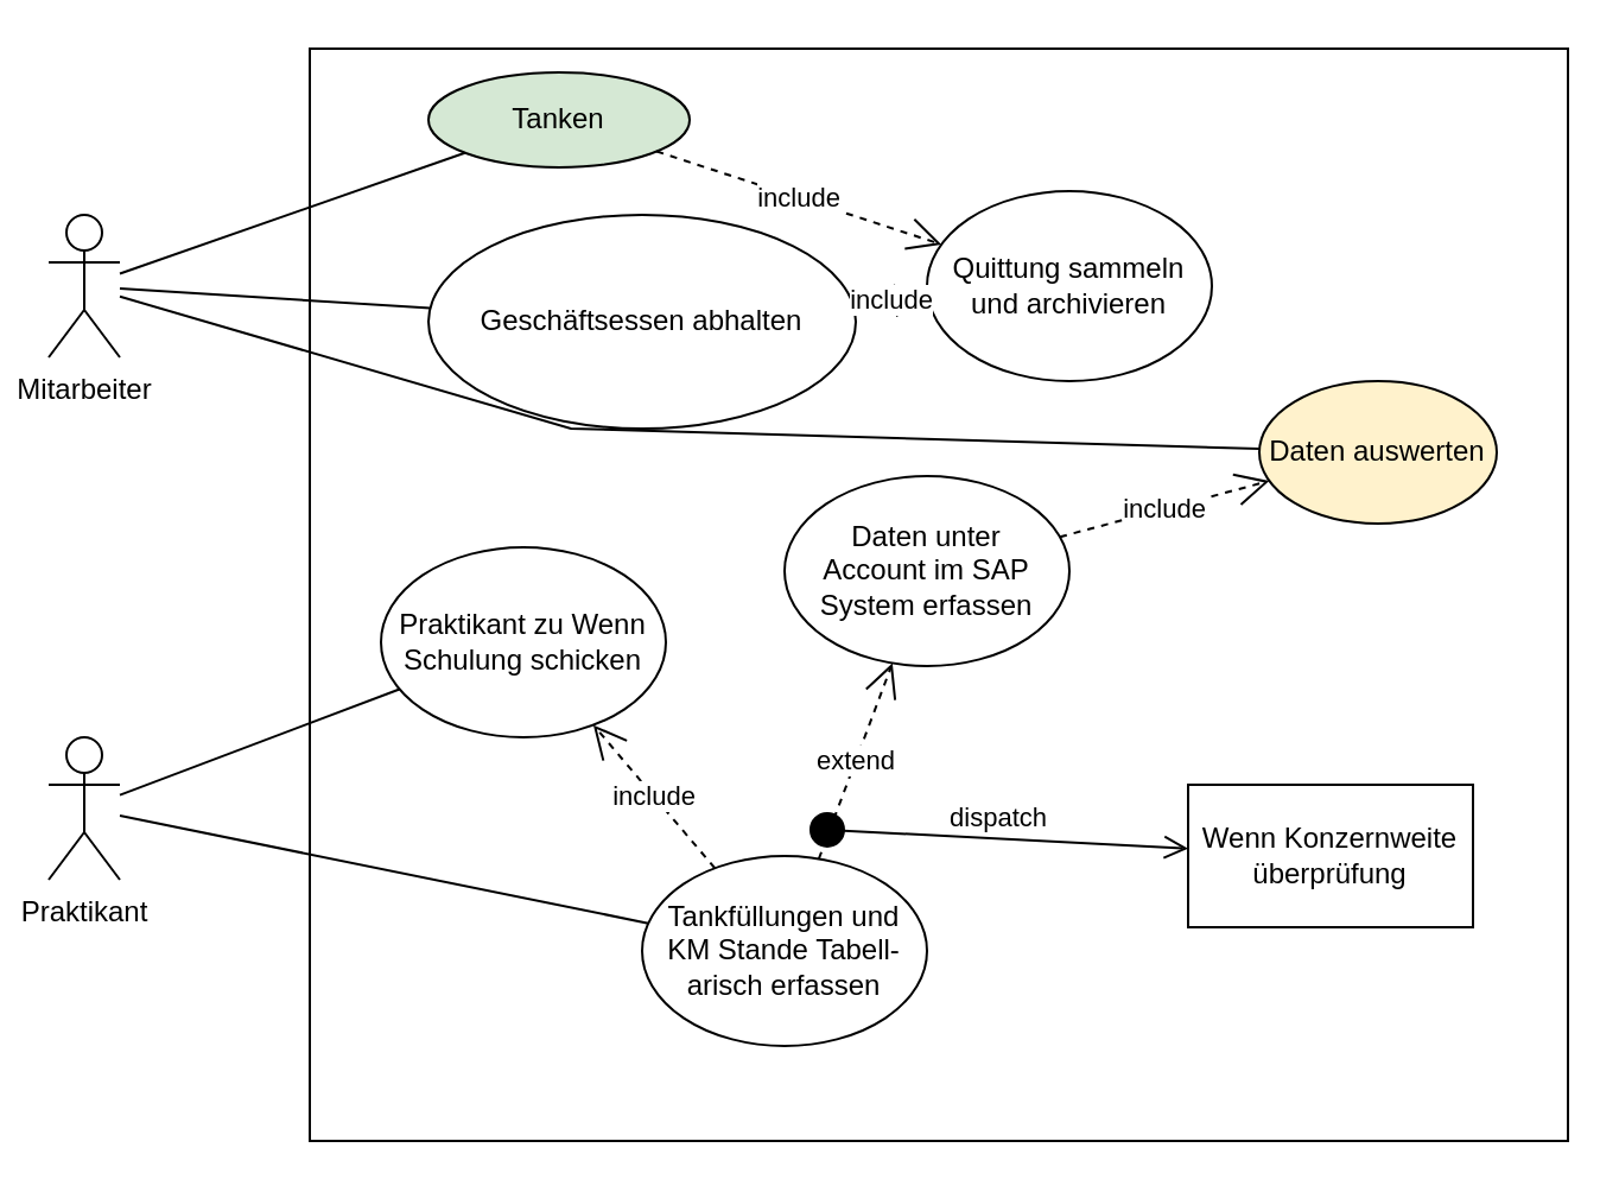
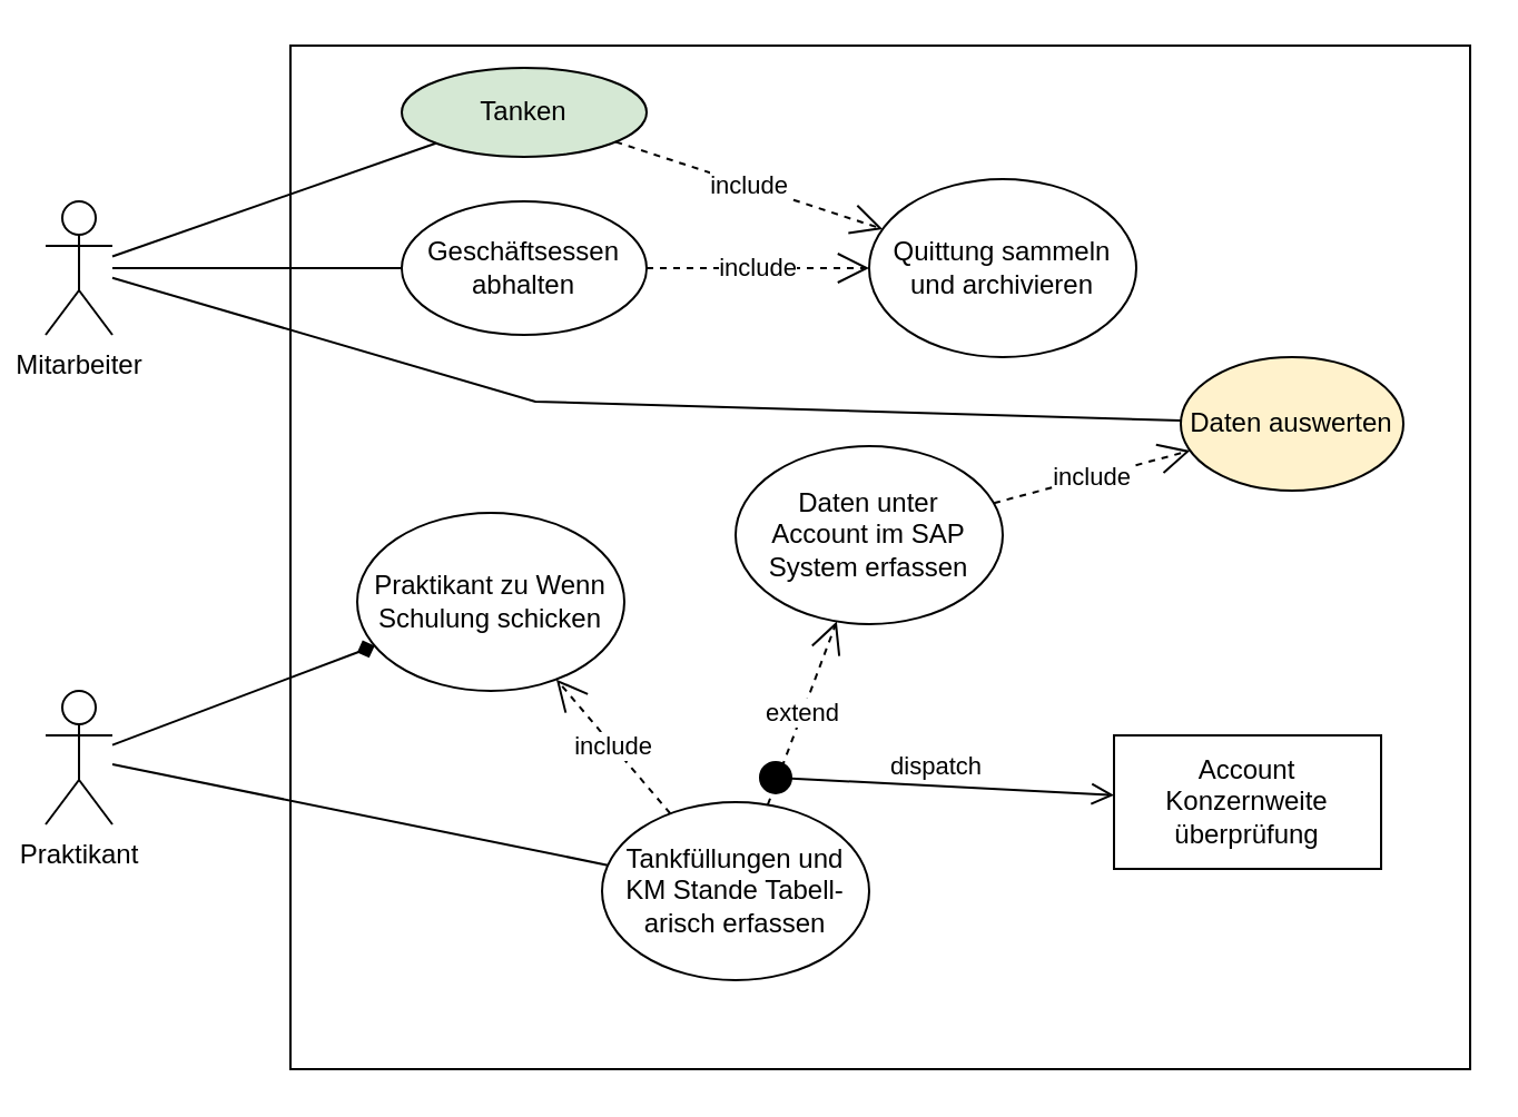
- <mxCell id="6" value="Geschäftsessen abhalten" style="ellipse;whiteSpace=wrap;html=1;" parent="1" vertex="1"><mxGeometry x="180" y="90" width="180" height="90" as="geometry" /></mxCell>
+ <mxCell id="6" value="Geschäftsessen abhalten" style="ellipse;whiteSpace=wrap;html=1;" parent="1" vertex="1"><mxGeometry x="180" y="90" width="110" height="60" as="geometry" /></mxCell>
- <mxCell id="15" value="" style="endArrow=none;html=1;rounded=0;" parent="1" source="4" target="21" edge="1"><mxGeometry width="50" height="50" relative="1" as="geometry"><mxPoint x="90" y="490" as="sourcePoint" /><mxPoint x="140" y="440" as="targetPoint" /></mxGeometry></mxCell>
+ <mxCell id="15" value="" style="endArrow=diamond;html=1;rounded=0;" parent="1" source="4" target="21" edge="1"><mxGeometry width="50" height="50" relative="1" as="geometry"><mxPoint x="90" y="490" as="sourcePoint" /><mxPoint x="140" y="440" as="targetPoint" /></mxGeometry></mxCell>
- <mxCell id="20" value="Wenn Konzernweite überprüfung" style="rounded=0;whiteSpace=wrap;html=1;" parent="1" vertex="1"><mxGeometry x="500" y="330" width="120" height="60" as="geometry" /></mxCell>
+ <mxCell id="20" value="Account Konzernweite überprüfung" style="rounded=0;whiteSpace=wrap;html=1;" parent="1" vertex="1"><mxGeometry x="500" y="330" width="120" height="60" as="geometry" /></mxCell>
